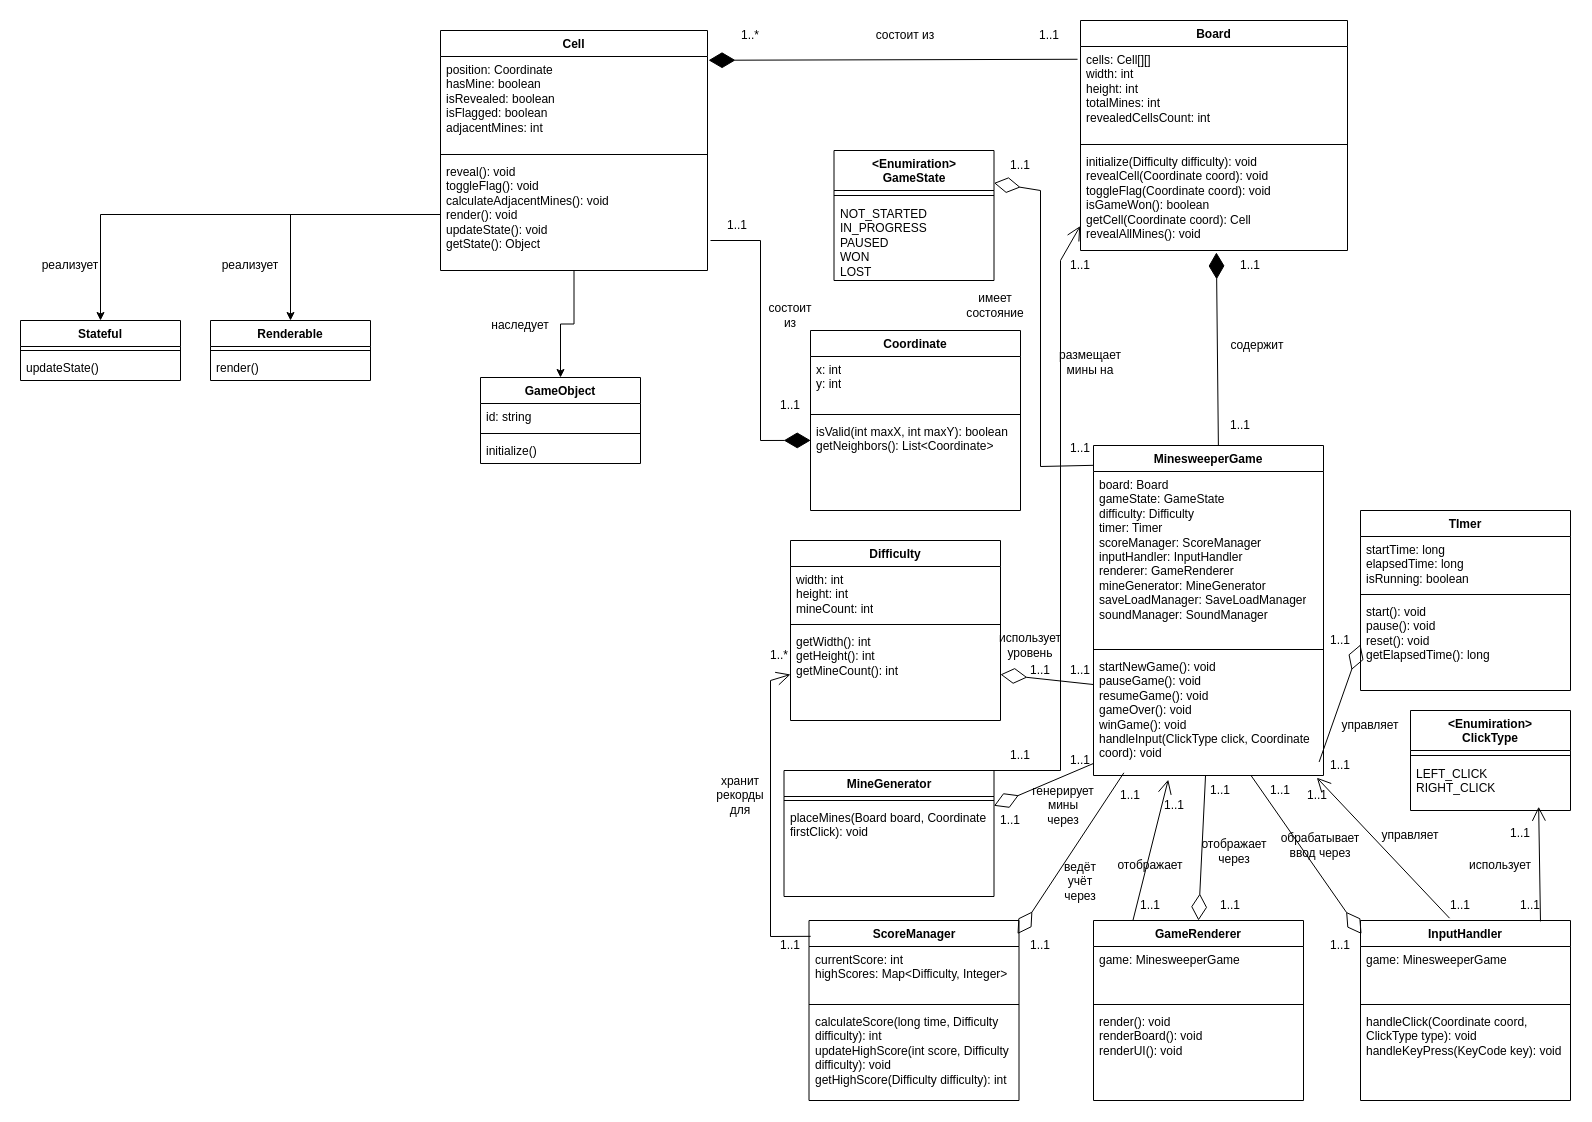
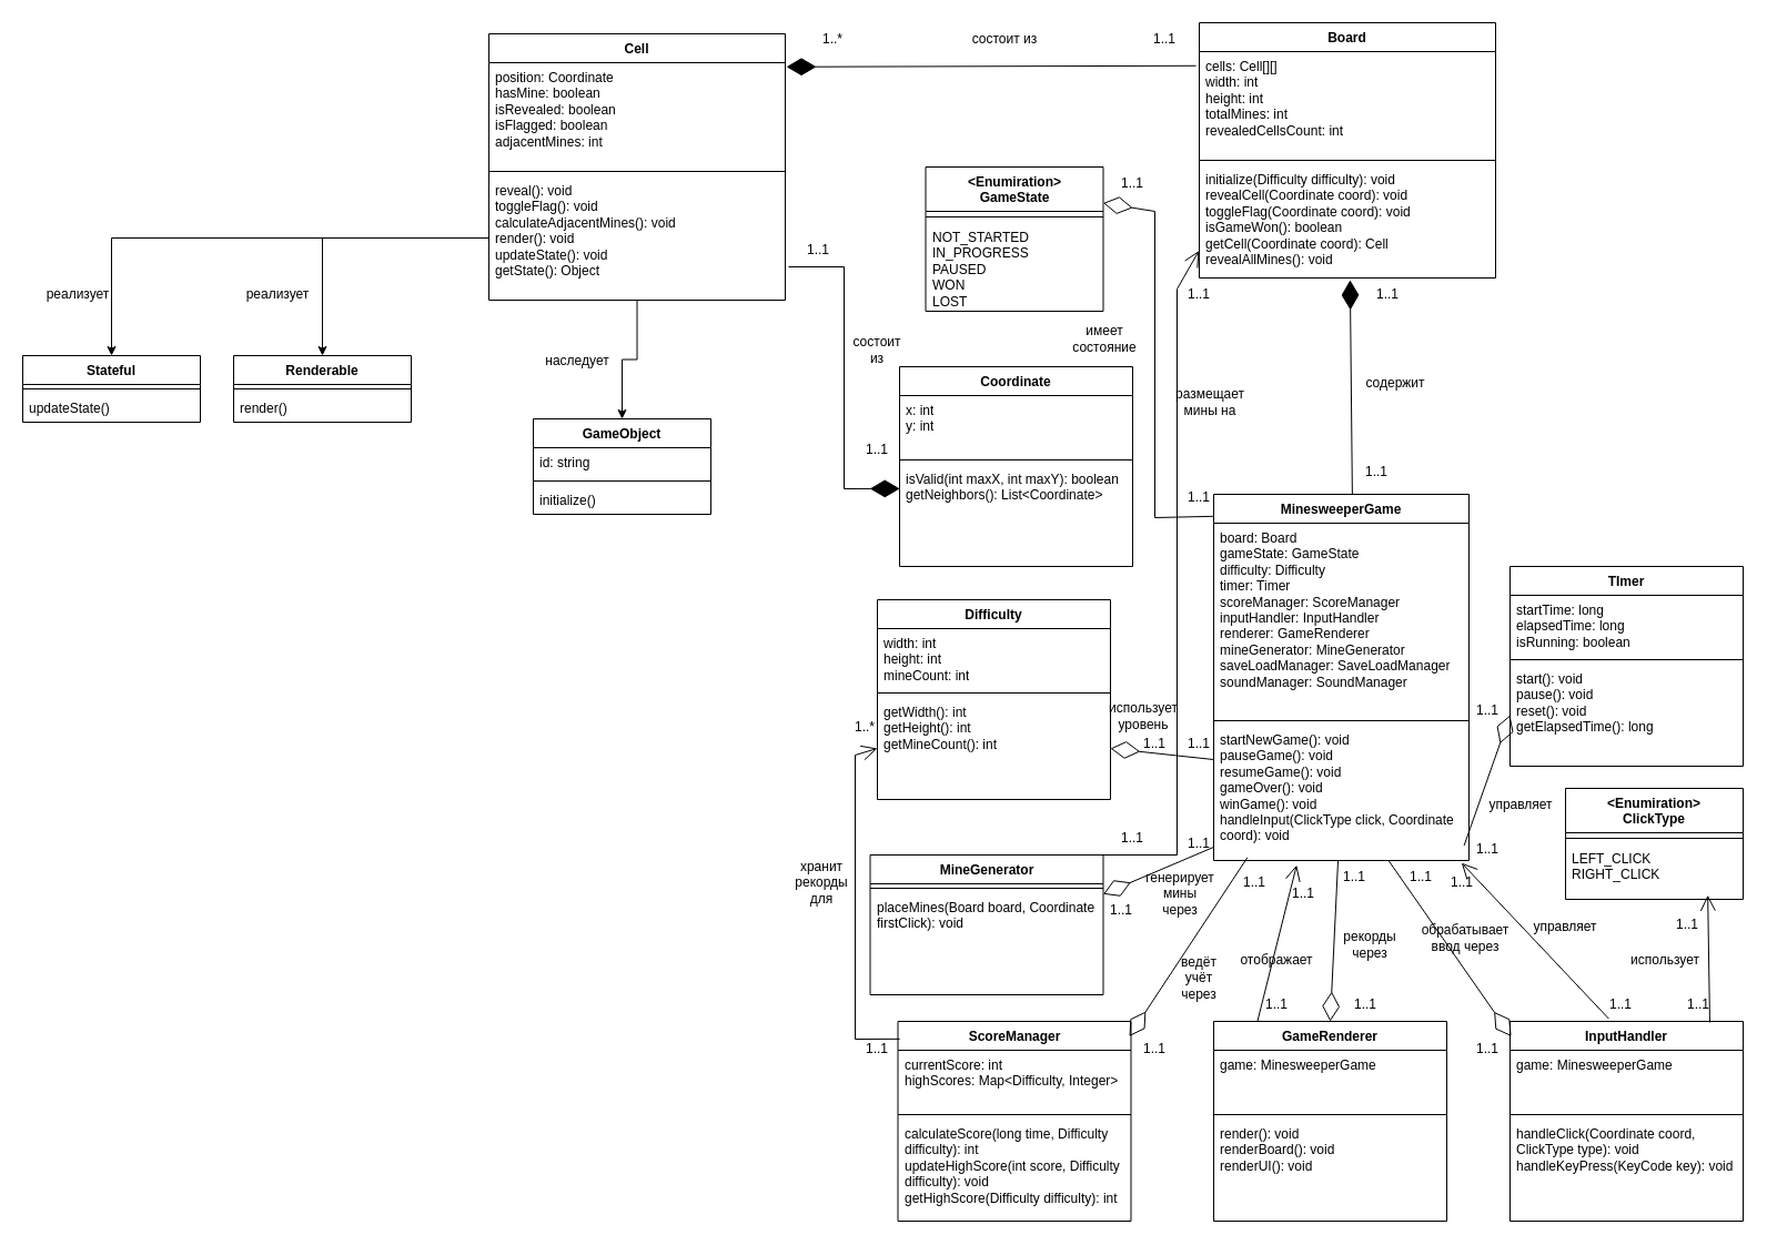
- <mxCell id="109" value="отображает через" style="text;html=1;whiteSpace=wrap;strokeColor=none;fillColor=none;align=center;verticalAlign=middle;rounded=0;" vertex="1" parent="1"><mxGeometry x="1204" y="836" width="60" height="30" as="geometry" /></mxCell>
+ <mxCell id="109" value="рекорды через" style="text;html=1;whiteSpace=wrap;strokeColor=none;fillColor=none;align=center;verticalAlign=middle;rounded=0;" vertex="1" parent="1"><mxGeometry x="1204" y="836" width="60" height="30" as="geometry" /></mxCell>
